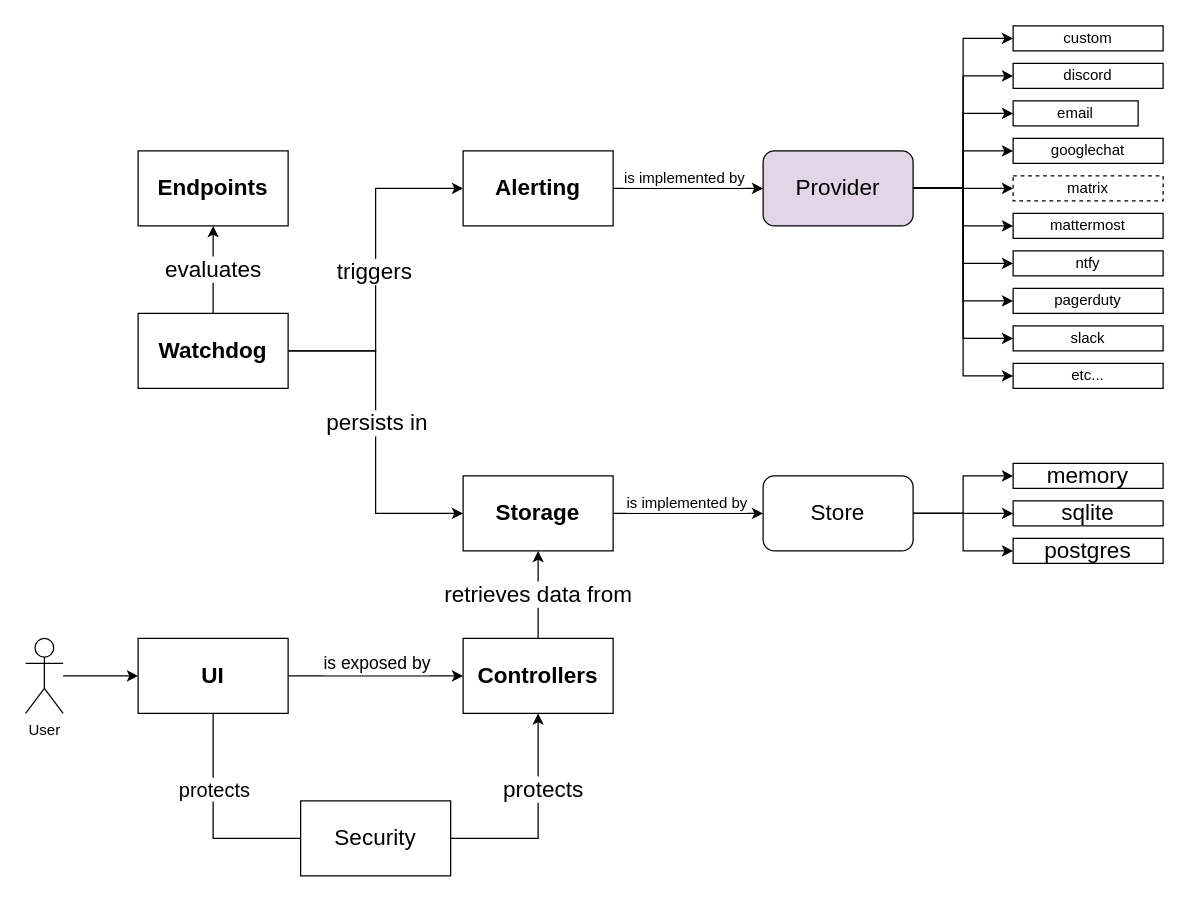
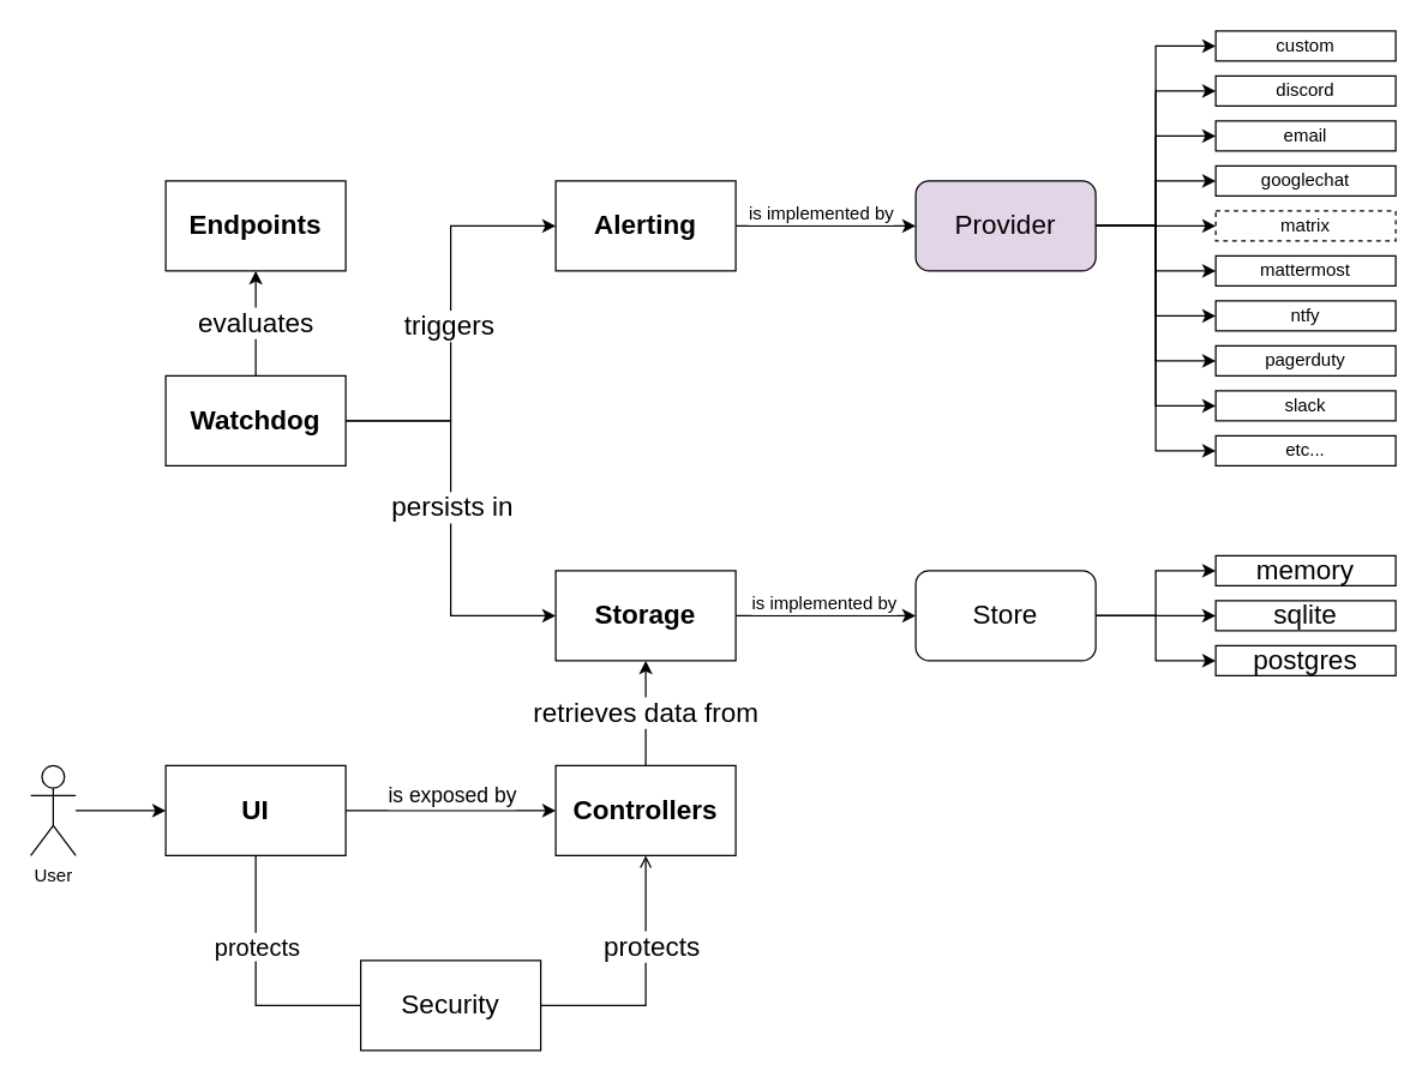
- <mxCell id="42" value="email" style="rounded=0;whiteSpace=wrap;html=1;fontSize=12;" vertex="1" parent="1"><mxGeometry x="810" y="80" width="100" height="20" as="geometry" /></mxCell>
+ <mxCell id="42" value="email" style="rounded=0;whiteSpace=wrap;html=1;fontSize=12;" vertex="1" parent="1"><mxGeometry x="810" y="80" width="120" height="20" as="geometry" /></mxCell>
- <mxCell id="52" style="edgeStyle=orthogonalEdgeStyle;rounded=0;orthogonalLoop=1;jettySize=auto;html=1;entryX=0.5;entryY=1;entryDx=0;entryDy=0;fontSize=18;" edge="1" parent="1" source="54" target="8"><mxGeometry relative="1" as="geometry" /></mxCell>
+ <mxCell id="52" style="edgeStyle=orthogonalEdgeStyle;rounded=0;orthogonalLoop=1;jettySize=auto;html=1;entryX=0.5;entryY=1;entryDx=0;entryDy=0;fontSize=18;endArrow=open;" edge="1" parent="1" source="54" target="8"><mxGeometry relative="1" as="geometry" /></mxCell>
